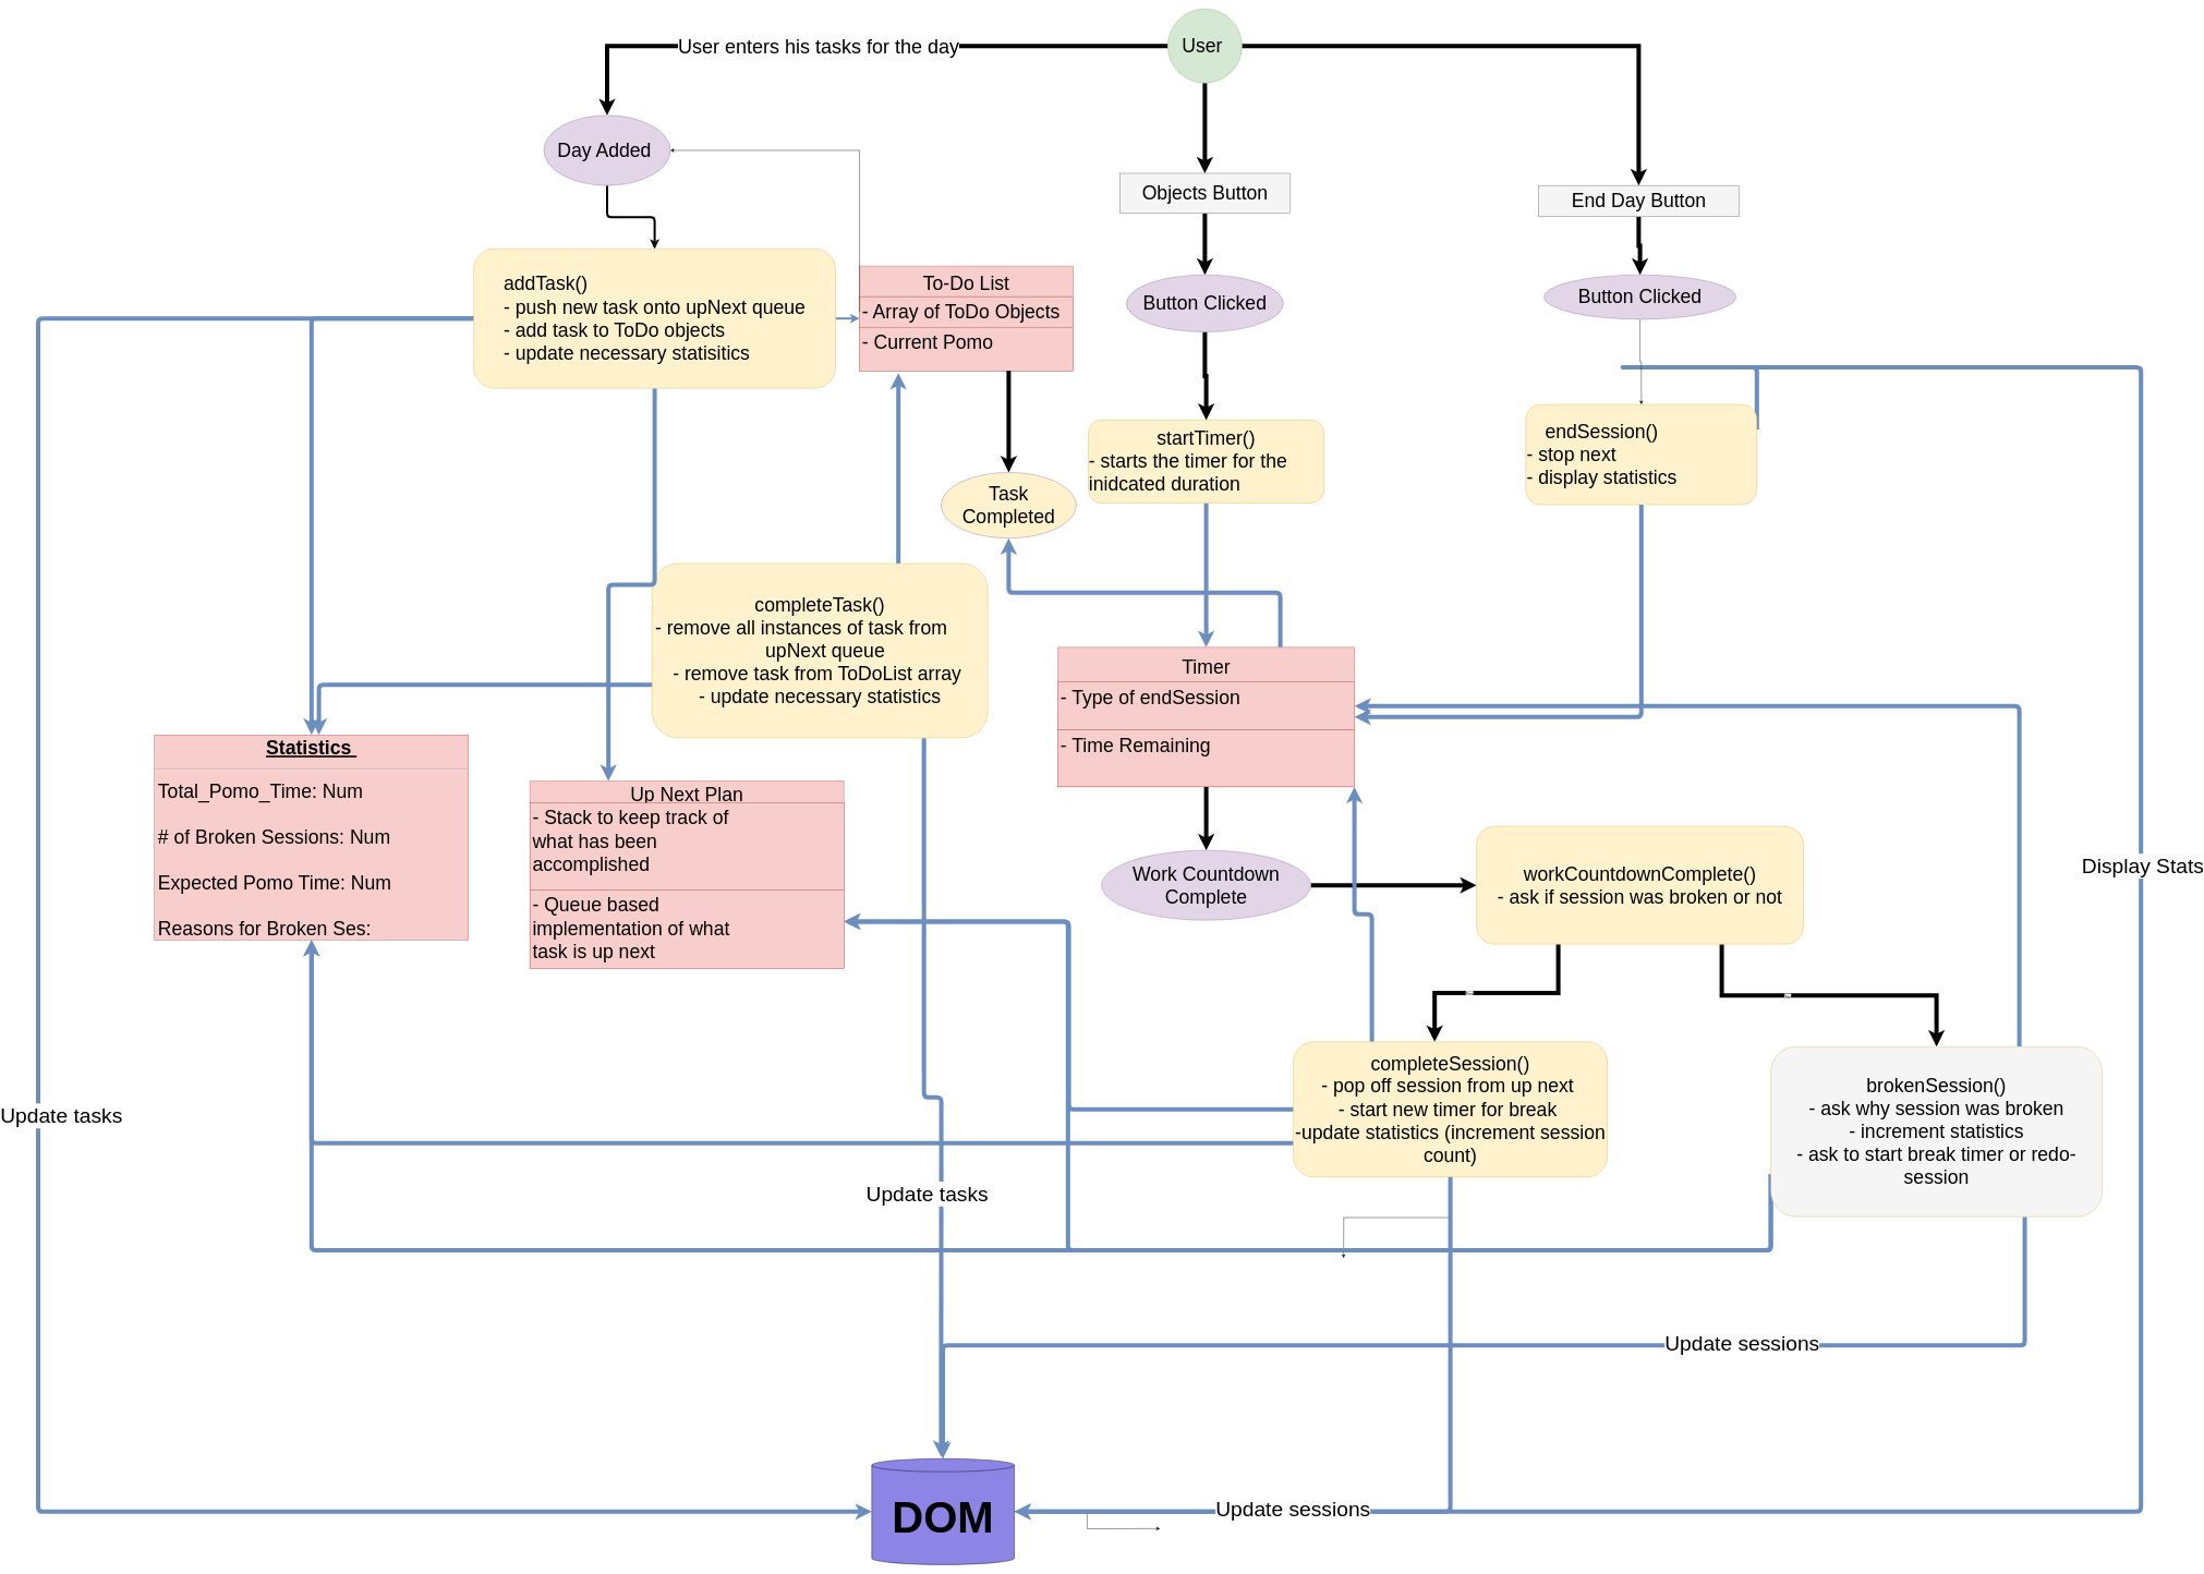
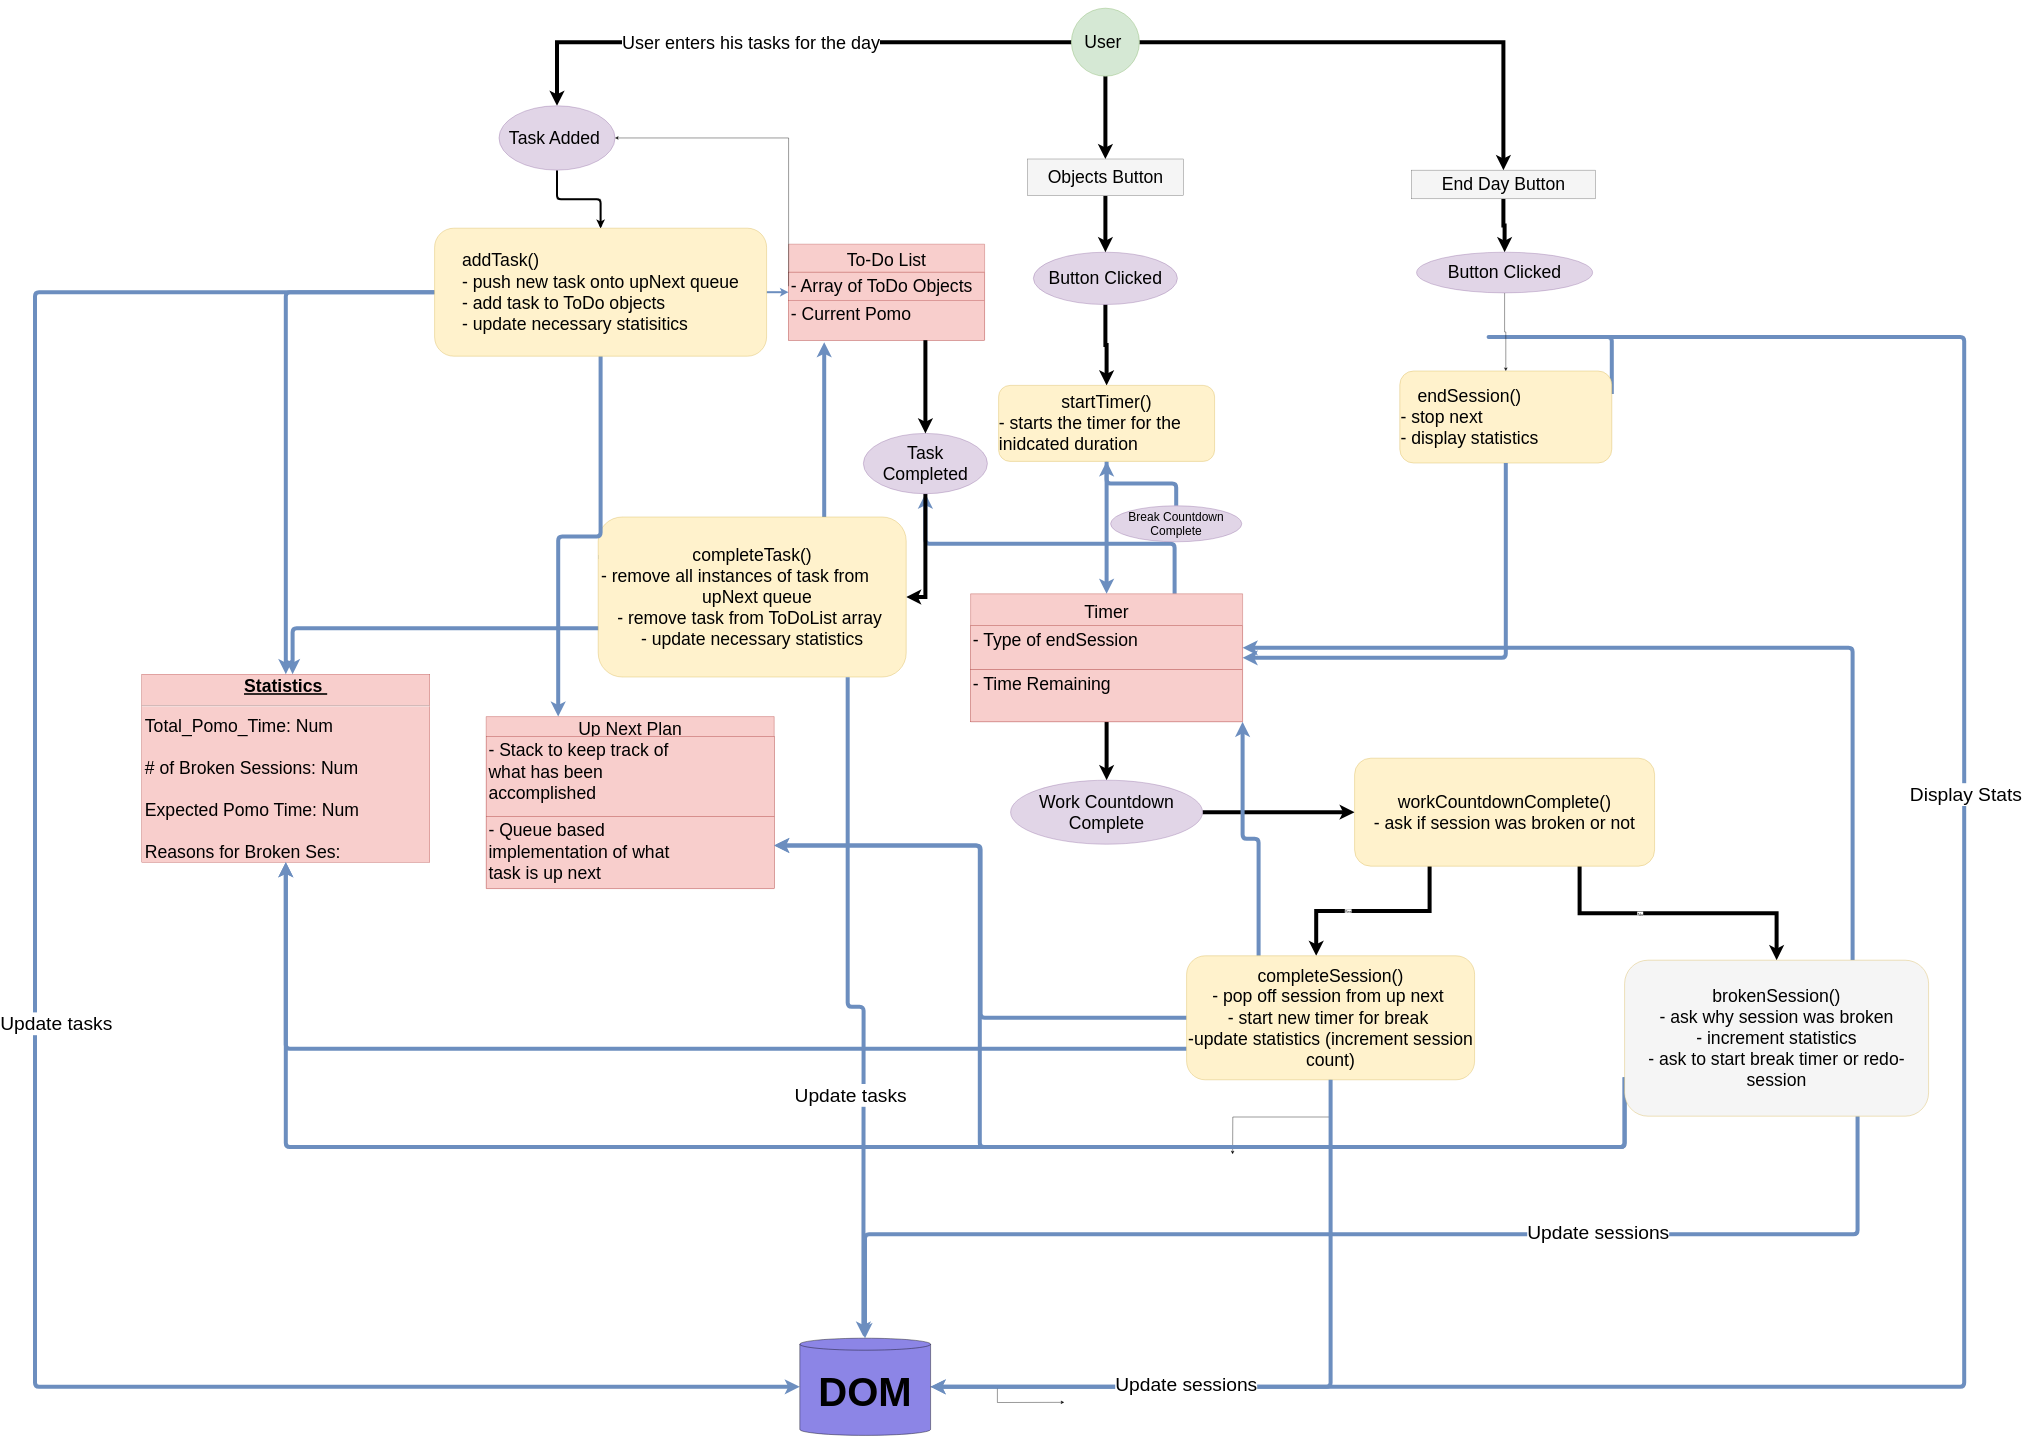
- <mxCell id="20" value="&lt;font style=&quot;font-size: 44px&quot;&gt;Day Added&amp;nbsp;&lt;/font&gt;" style="ellipse;whiteSpace=wrap;html=1;fontSize=24;fillColor=#e1d5e7;strokeColor=#9673a6;fontColor=#000000;" parent="1" vertex="1"><mxGeometry x="1180" y="264" width="290" height="160.85" as="geometry" /></mxCell>
+ <mxCell id="20" value="&lt;font style=&quot;font-size: 44px&quot;&gt;Task Added&amp;nbsp;&lt;/font&gt;" style="ellipse;whiteSpace=wrap;html=1;fontSize=24;fillColor=#e1d5e7;strokeColor=#9673a6;fontColor=#000000;" parent="1" vertex="1"><mxGeometry x="1180" y="264" width="290" height="160.85" as="geometry" /></mxCell>
- <mxCell id="22" value="&lt;font style=&quot;font-size: 44px&quot;&gt;Task Completed&lt;/font&gt;" style="ellipse;whiteSpace=wrap;html=1;fillColor=#fff2cc;strokeColor=#9673a6;fontColor=#000000;" parent="1" vertex="1"><mxGeometry x="2091" y="1083" width="310" height="150.85" as="geometry" /></mxCell>
+ <mxCell id="22" value="&lt;font style=&quot;font-size: 44px&quot;&gt;Task Completed&lt;/font&gt;" style="ellipse;whiteSpace=wrap;html=1;fillColor=#e1d5e7;strokeColor=#9673a6;fontColor=#000000;" parent="1" vertex="1"><mxGeometry x="2091" y="1083" width="310" height="150.85" as="geometry" /></mxCell>
+ <mxCell id="71" style="edgeStyle=orthogonalEdgeStyle;orthogonalLoop=1;jettySize=auto;html=1;exitX=0.5;exitY=0;exitDx=0;exitDy=0;entryX=0.5;entryY=1;entryDx=0;entryDy=0;strokeColor=#6c8ebf;strokeWidth=10;fillColor=#dae8fc;fontSize=44;fontColor=#000000;" edge="1" parent="1" source="72" target="62"><mxGeometry relative="1" as="geometry" /></mxCell>
+ <mxCell id="72" value="&lt;font style=&quot;font-size: 30px&quot;&gt;Break Countdown Complete&lt;/font&gt;" style="ellipse;whiteSpace=wrap;html=1;fillColor=#e1d5e7;strokeColor=#9673a6;fontColor=#000000;" parent="1" vertex="1"><mxGeometry x="2709" y="1264" width="328" height="90" as="geometry" /></mxCell>
+ <mxCell id="21" style="edgeStyle=orthogonalEdgeStyle;rounded=0;orthogonalLoop=1;jettySize=auto;html=1;exitX=0.5;exitY=1;exitDx=0;exitDy=0;strokeWidth=10;fontColor=#000000;" parent="1" source="22" target="30" edge="1"><mxGeometry relative="1" as="geometry"><Array as="points"><mxPoint x="2246" y="1372" /><mxPoint x="2246" y="1372" /></Array></mxGeometry></mxCell>
